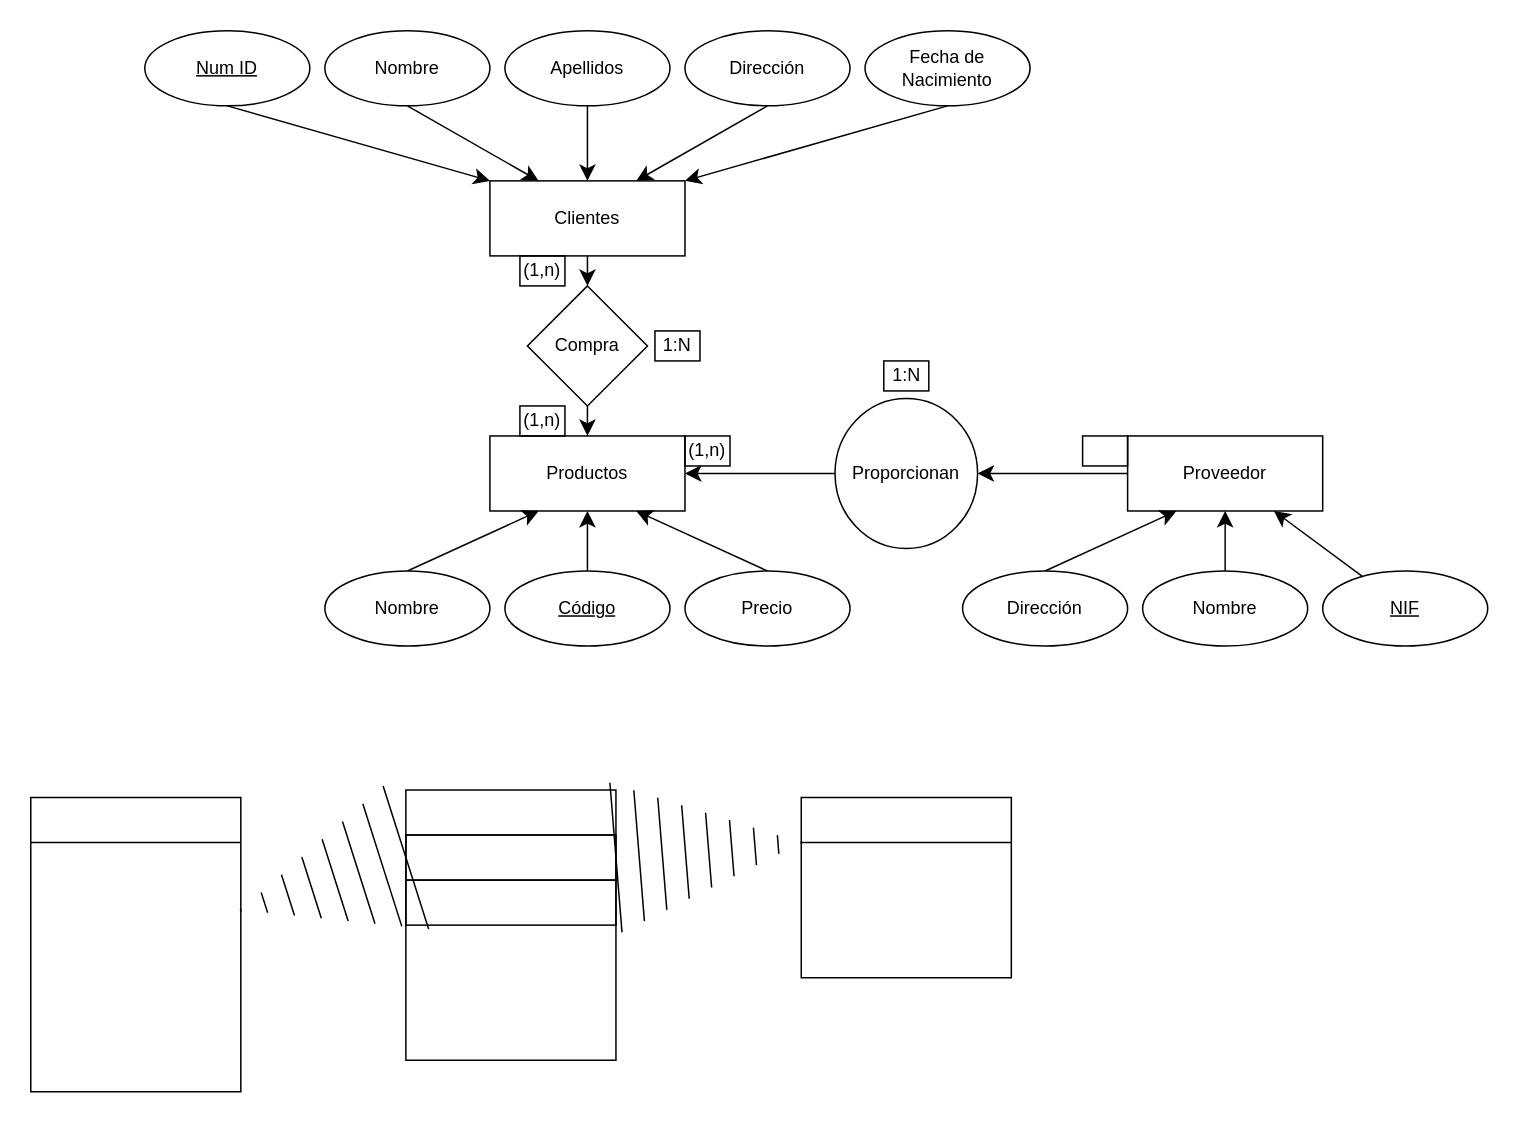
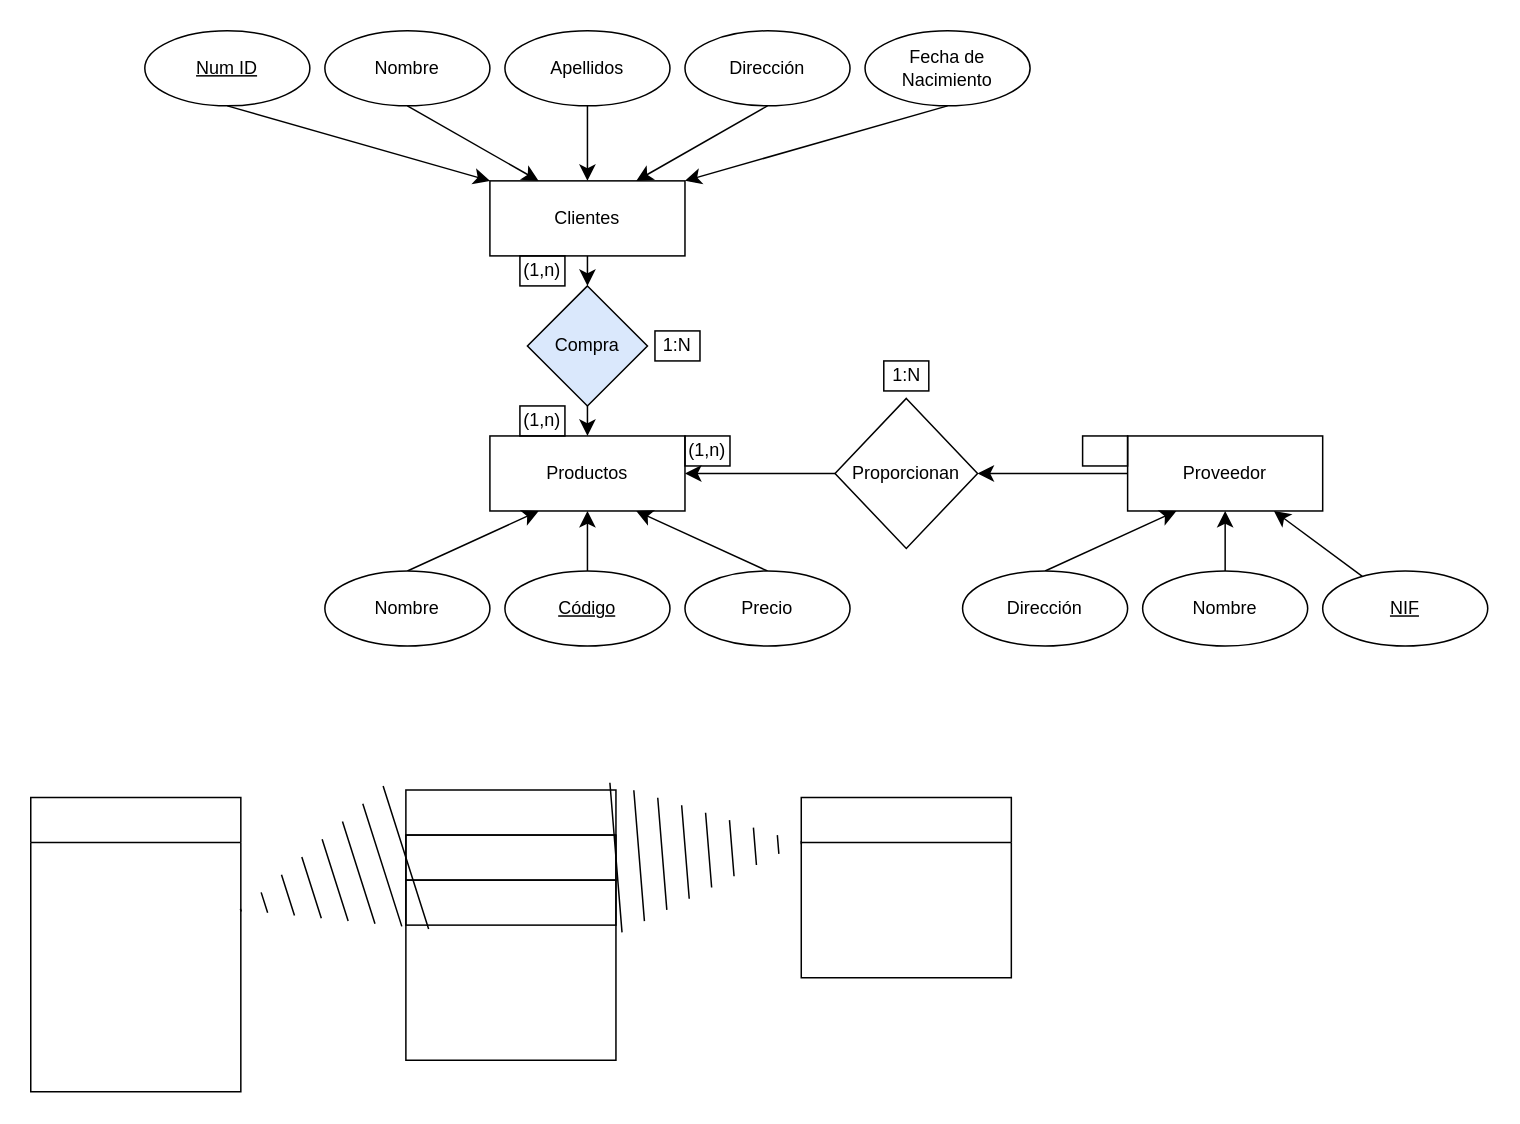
- <mxCell id="10" value="Compra" style="rhombus;hachureGap=4;fontFamily=Helvetica;strokeColor=default;shadow=0;fontColor=default;labelBackgroundColor=none;labelBorderColor=none;textShadow=0;whiteSpace=wrap;convertToSvg=0;html=1;" parent="1" vertex="1"><mxGeometry x="351" y="190" width="80" height="80" as="geometry" /></mxCell>
+ <mxCell id="10" value="Compra" style="rhombus;hachureGap=4;fontFamily=Helvetica;strokeColor=default;shadow=0;fontColor=default;labelBackgroundColor=none;labelBorderColor=none;textShadow=0;whiteSpace=wrap;convertToSvg=0;html=1;fillColor=#dae8fc;" parent="1" vertex="1"><mxGeometry x="351" y="190" width="80" height="80" as="geometry" /></mxCell>
- <mxCell id="24" value="Proporcionan" style="ellipse;hachureGap=4;fontFamily=Helvetica;strokeColor=default;shadow=0;fontColor=default;labelBackgroundColor=none;labelBorderColor=none;textShadow=0;whiteSpace=wrap;convertToSvg=0;html=1;" parent="1" vertex="1"><mxGeometry x="556" y="265" width="95" height="100" as="geometry" /></mxCell>
+ <mxCell id="24" value="Proporcionan" style="rhombus;hachureGap=4;fontFamily=Helvetica;strokeColor=default;shadow=0;fontColor=default;labelBackgroundColor=none;labelBorderColor=none;textShadow=0;whiteSpace=wrap;convertToSvg=0;html=1;" parent="1" vertex="1"><mxGeometry x="556" y="265" width="95" height="100" as="geometry" /></mxCell>
